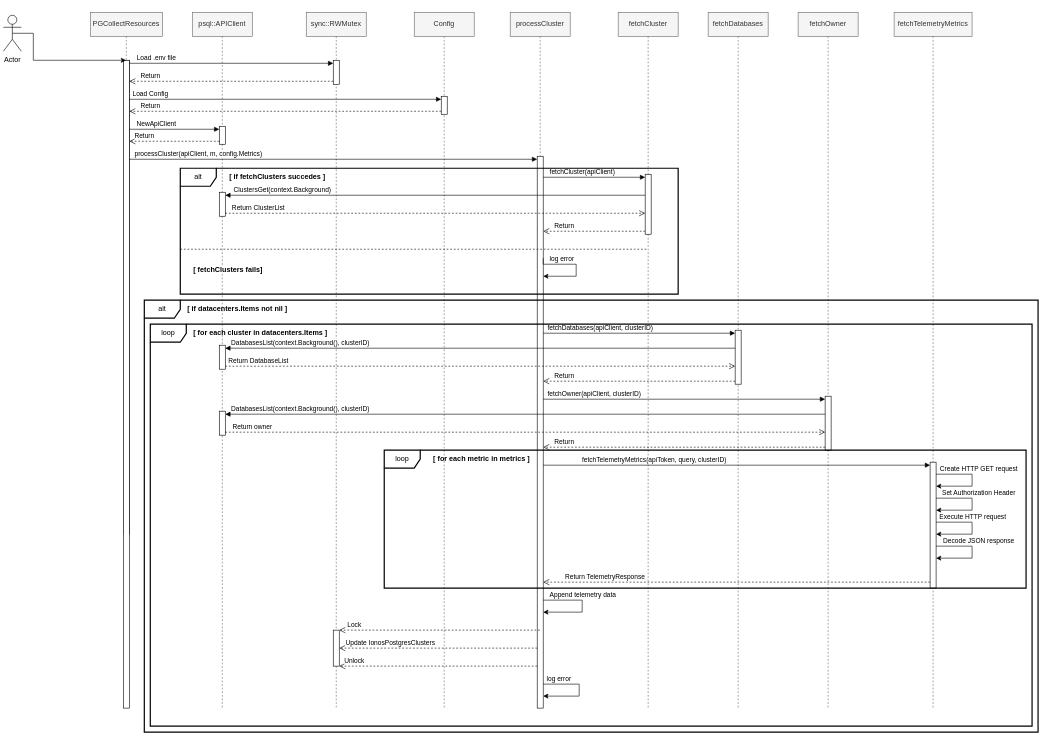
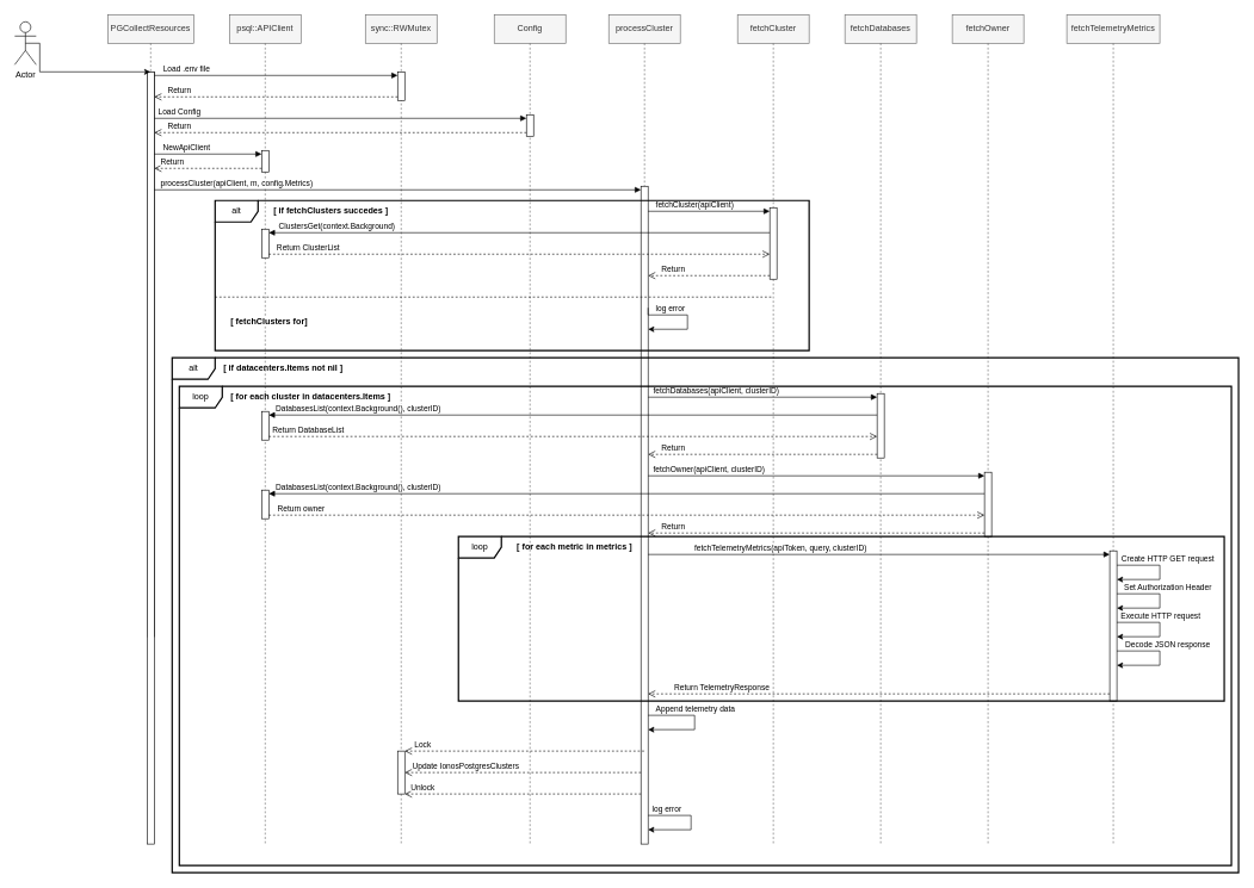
- <mxCell id="38" value="Actor" style="shape=umlActor;verticalLabelPosition=bottom;verticalAlign=top;html=1;" vertex="1" parent="1"><mxGeometry x="5" y="25" width="30" height="60" as="geometry" /></mxCell>
+ <mxCell id="38" value="Actor" style="shape=umlActor;verticalLabelPosition=bottom;verticalAlign=top;html=1;" vertex="1" parent="1"><mxGeometry x="20" y="30" width="30" height="60" as="geometry" /></mxCell>
- <mxCell id="53" value="&lt;b&gt;[ fetchClusters fails]&lt;/b&gt;" style="line;strokeWidth=1;dashed=1;labelPosition=center;verticalLabelPosition=bottom;align=left;verticalAlign=top;spacingLeft=20;spacingTop=15;html=1;whiteSpace=wrap;" vertex="1" parent="51"><mxGeometry y="130" width="780" height="10" as="geometry" /></mxCell>
+ <mxCell id="53" value="&lt;b&gt;[ fetchClusters for]&lt;/b&gt;" style="line;strokeWidth=1;dashed=1;labelPosition=center;verticalLabelPosition=bottom;align=left;verticalAlign=top;spacingLeft=20;spacingTop=15;html=1;whiteSpace=wrap;" vertex="1" parent="51"><mxGeometry y="130" width="780" height="10" as="geometry" /></mxCell>
